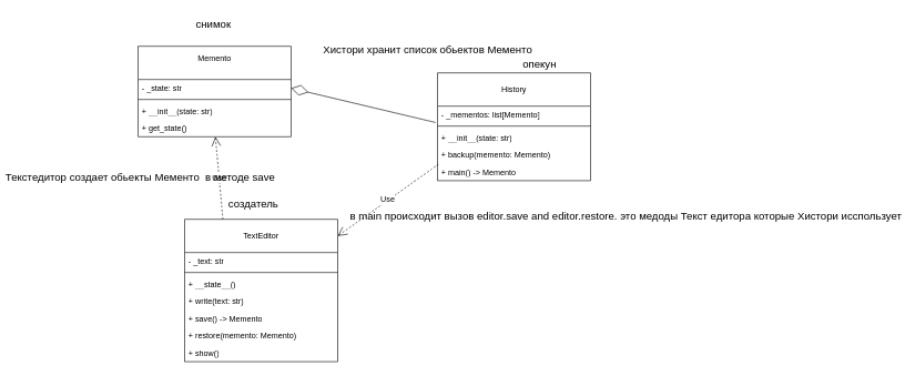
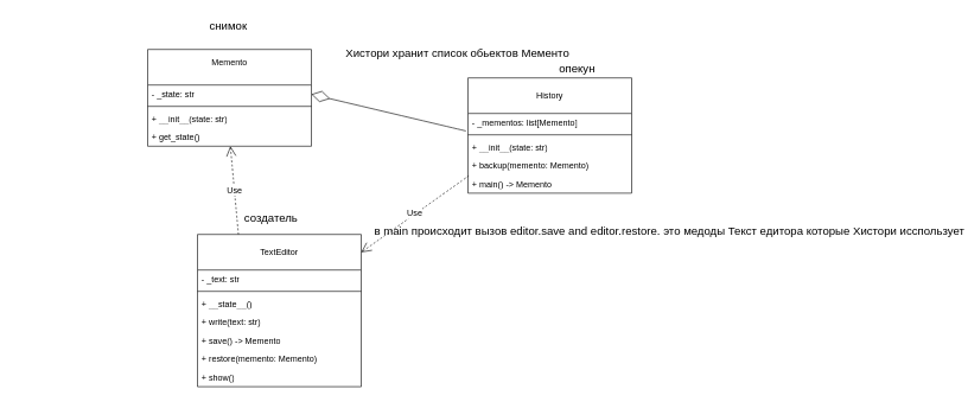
- <mxCell id="24" value="Текстедитор создает обьекты Мементо&amp;nbsp; в методе save" style="text;html=1;align=center;verticalAlign=middle;resizable=0;points=[];autosize=1;strokeColor=none;fillColor=none;fontSize=16;" vertex="1" parent="1"><mxGeometry x="20" y="250" width="380" height="30" as="geometry" /></mxCell>
